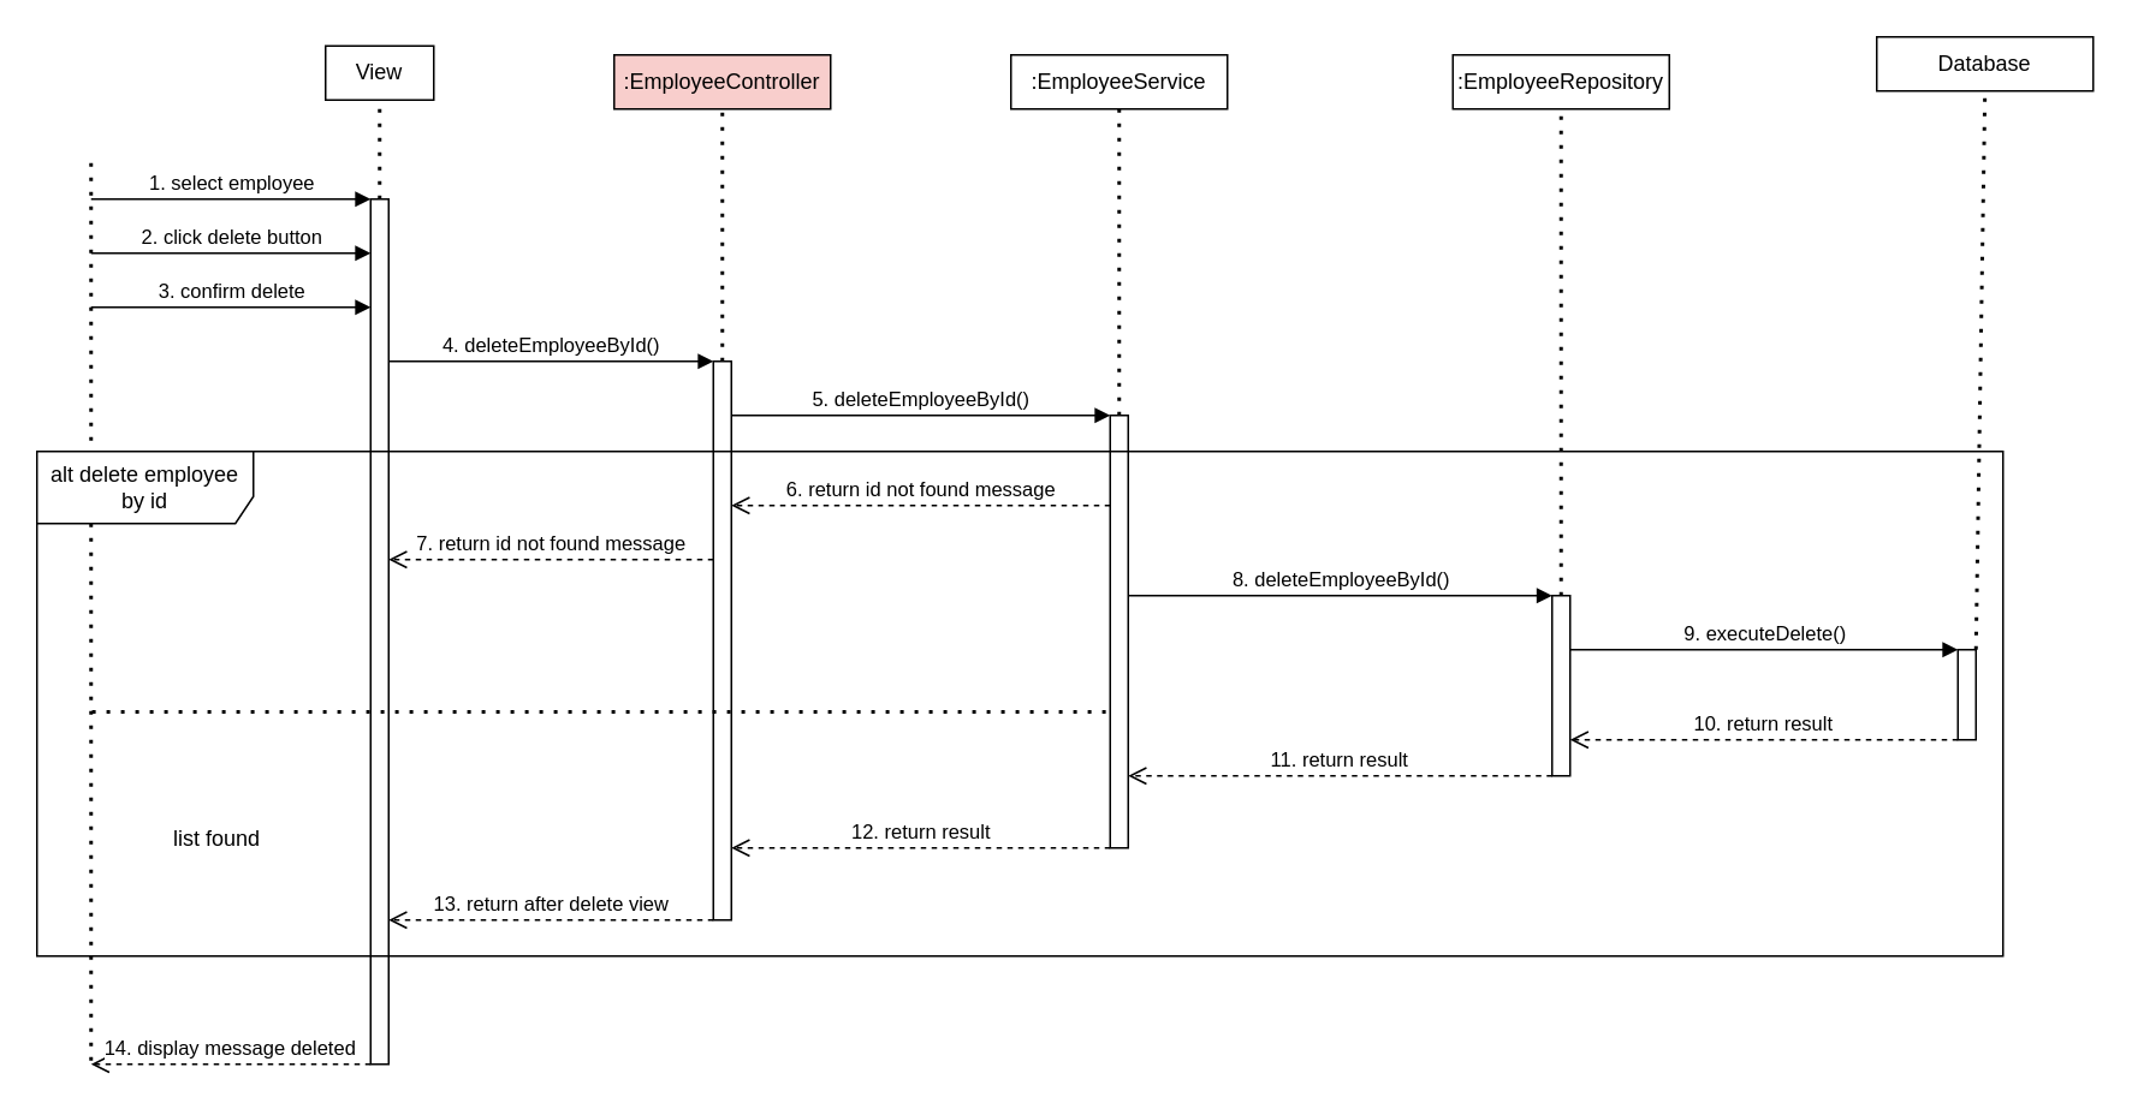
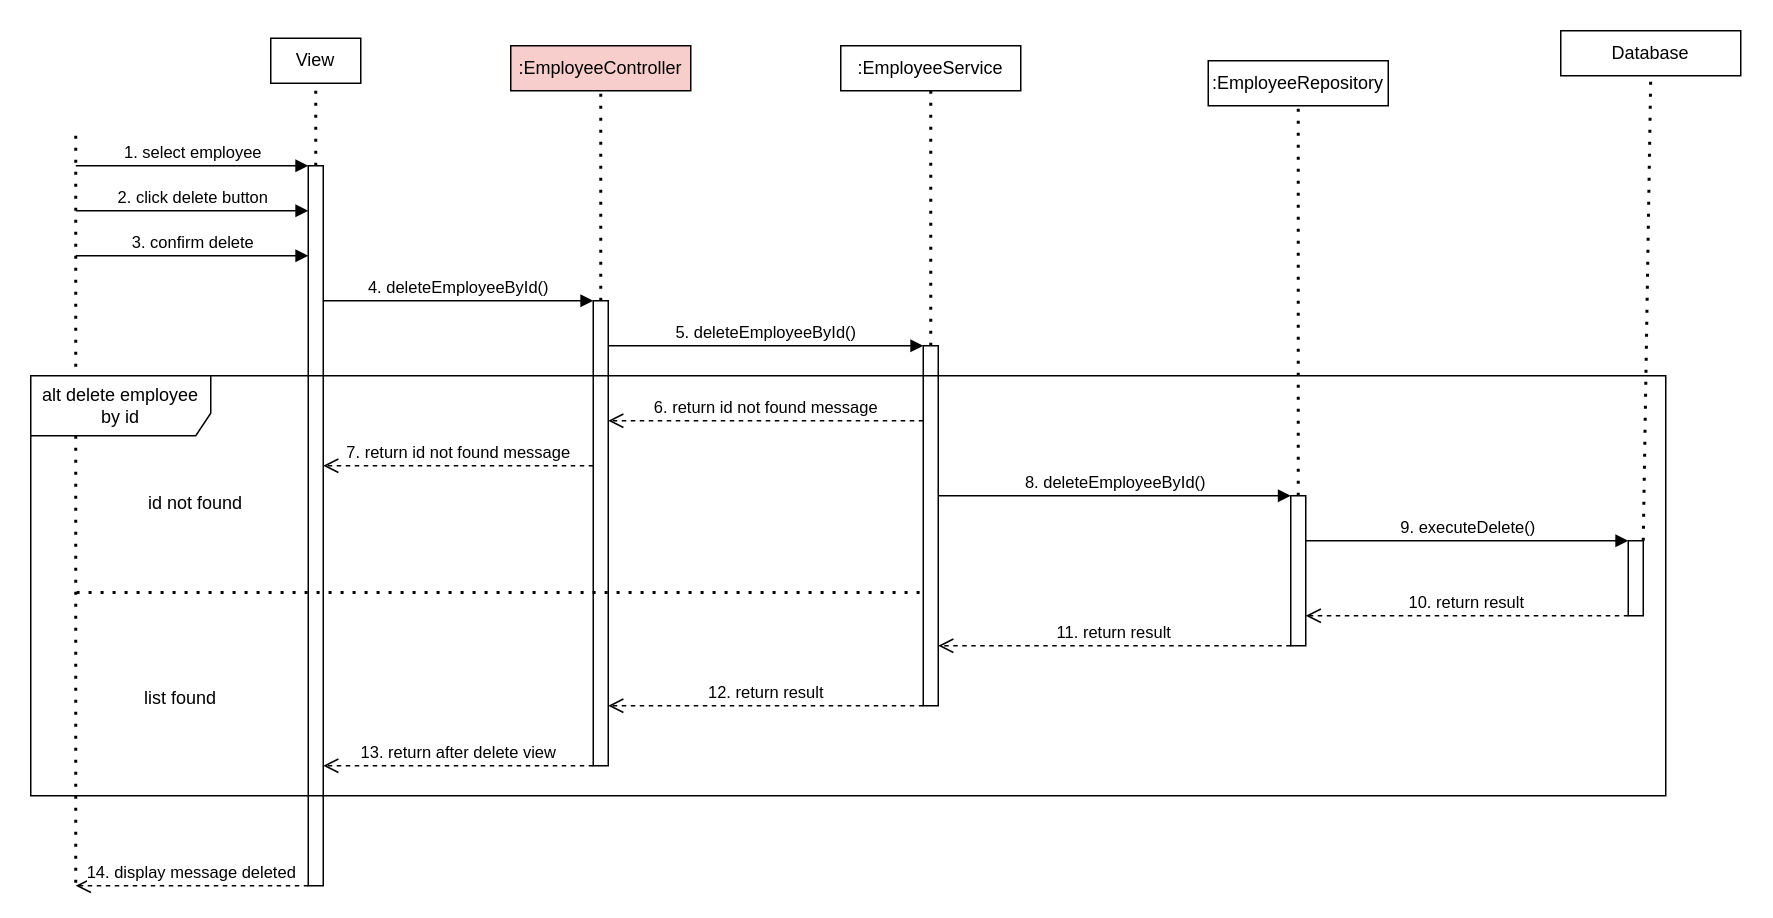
- <mxCell id="5" value=":EmployeeRepository" style="rounded=0;whiteSpace=wrap;html=1;" parent="1" vertex="1"><mxGeometry x="805" y="30" width="120" height="30" as="geometry" /></mxCell>
+ <mxCell id="5" value=":EmployeeRepository" style="rounded=0;whiteSpace=wrap;html=1;" parent="1" vertex="1"><mxGeometry x="805" y="40" width="120" height="30" as="geometry" /></mxCell>
+ <mxCell id="29" value="id not found" style="text;html=1;align=center;verticalAlign=middle;whiteSpace=wrap;rounded=0;" parent="1" vertex="1"><mxGeometry x="90" y="320" width="80" height="30" as="geometry" /></mxCell>
